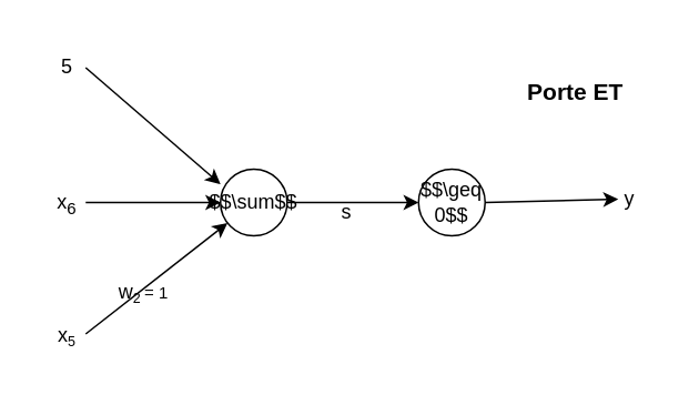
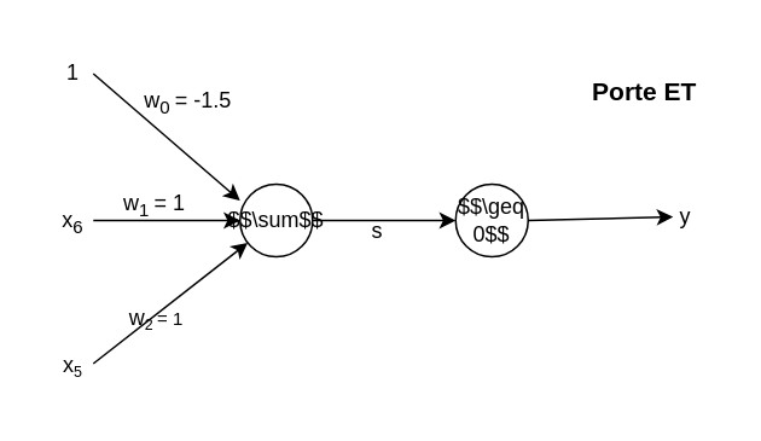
- <mxCell id="2" value="5" style="text;html=1;strokeColor=none;fillColor=none;align=center;verticalAlign=middle;whiteSpace=wrap;rounded=0;" parent="1" vertex="1"><mxGeometry x="20" y="20" width="40" height="40" as="geometry" /></mxCell>
+ <mxCell id="2" value="1" style="text;html=1;strokeColor=none;fillColor=none;align=center;verticalAlign=middle;whiteSpace=wrap;rounded=0;" parent="1" vertex="1"><mxGeometry x="20" y="20" width="40" height="40" as="geometry" /></mxCell>
- <mxCell id="17" value="&lt;font style=&quot;font-size: 14px&quot;&gt;&lt;b&gt;Porte ET&lt;/b&gt;&lt;/font&gt;" style="text;html=1;align=center;verticalAlign=middle;resizable=0;points=[];autosize=1;" vertex="1" parent="1"><mxGeometry x="310" y="45" width="70" height="20" as="geometry" /></mxCell>
+ <mxCell id="17" value="&lt;font style=&quot;font-size: 14px&quot;&gt;&lt;b&gt;Porte ET&lt;/b&gt;&lt;/font&gt;" style="text;html=1;align=center;verticalAlign=middle;resizable=0;points=[];autosize=1;" vertex="1" parent="1"><mxGeometry x="320" y="40" width="70" height="20" as="geometry" /></mxCell>
+ <mxCell id="13" value="w&lt;sub&gt;0&amp;nbsp;&lt;/sub&gt;= -1.5" style="text;html=1;strokeColor=none;fillColor=none;align=center;verticalAlign=middle;whiteSpace=wrap;rounded=0;" parent="1" vertex="1"><mxGeometry x="76" y="46" width="55" height="20" as="geometry" /></mxCell>
+ <mxCell id="14" value="w&lt;sub&gt;1&amp;nbsp;&lt;/sub&gt;= 1" style="text;html=1;strokeColor=none;fillColor=none;align=center;verticalAlign=middle;whiteSpace=wrap;rounded=0;" parent="1" vertex="1"><mxGeometry x="65" y="103" width="40" height="20" as="geometry" /></mxCell>
